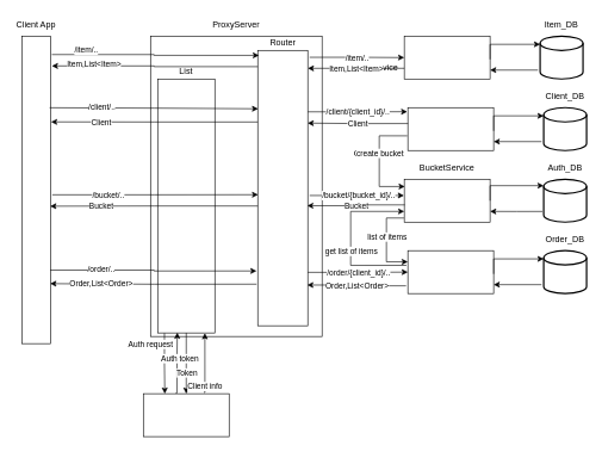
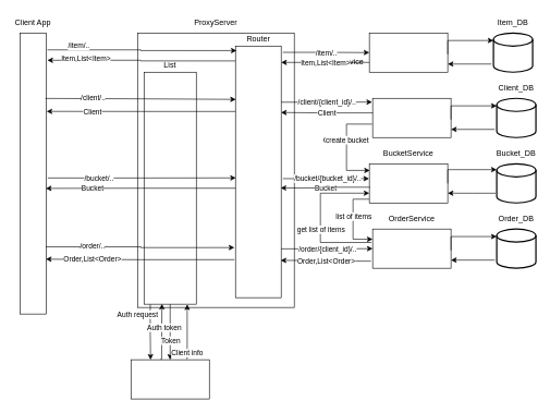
- <mxCell id="15" value="Auth_DB" style="text;html=1;strokeColor=none;fillColor=none;align=center;verticalAlign=middle;whiteSpace=wrap;rounded=0;" vertex="1" parent="1"><mxGeometry x="760" y="220.11" width="60" height="30" as="geometry" /></mxCell>
+ <mxCell id="15" value="Bucket_DB" style="text;html=1;strokeColor=none;fillColor=none;align=center;verticalAlign=middle;whiteSpace=wrap;rounded=0;" vertex="1" parent="1"><mxGeometry x="760" y="220.11" width="60" height="30" as="geometry" /></mxCell>
+ <mxCell id="11" value="OrderService" style="text;html=1;strokeColor=none;fillColor=none;align=center;verticalAlign=middle;whiteSpace=wrap;rounded=0;" vertex="1" parent="1"><mxGeometry x="600" y="320" width="60" height="30" as="geometry" /></mxCell>
